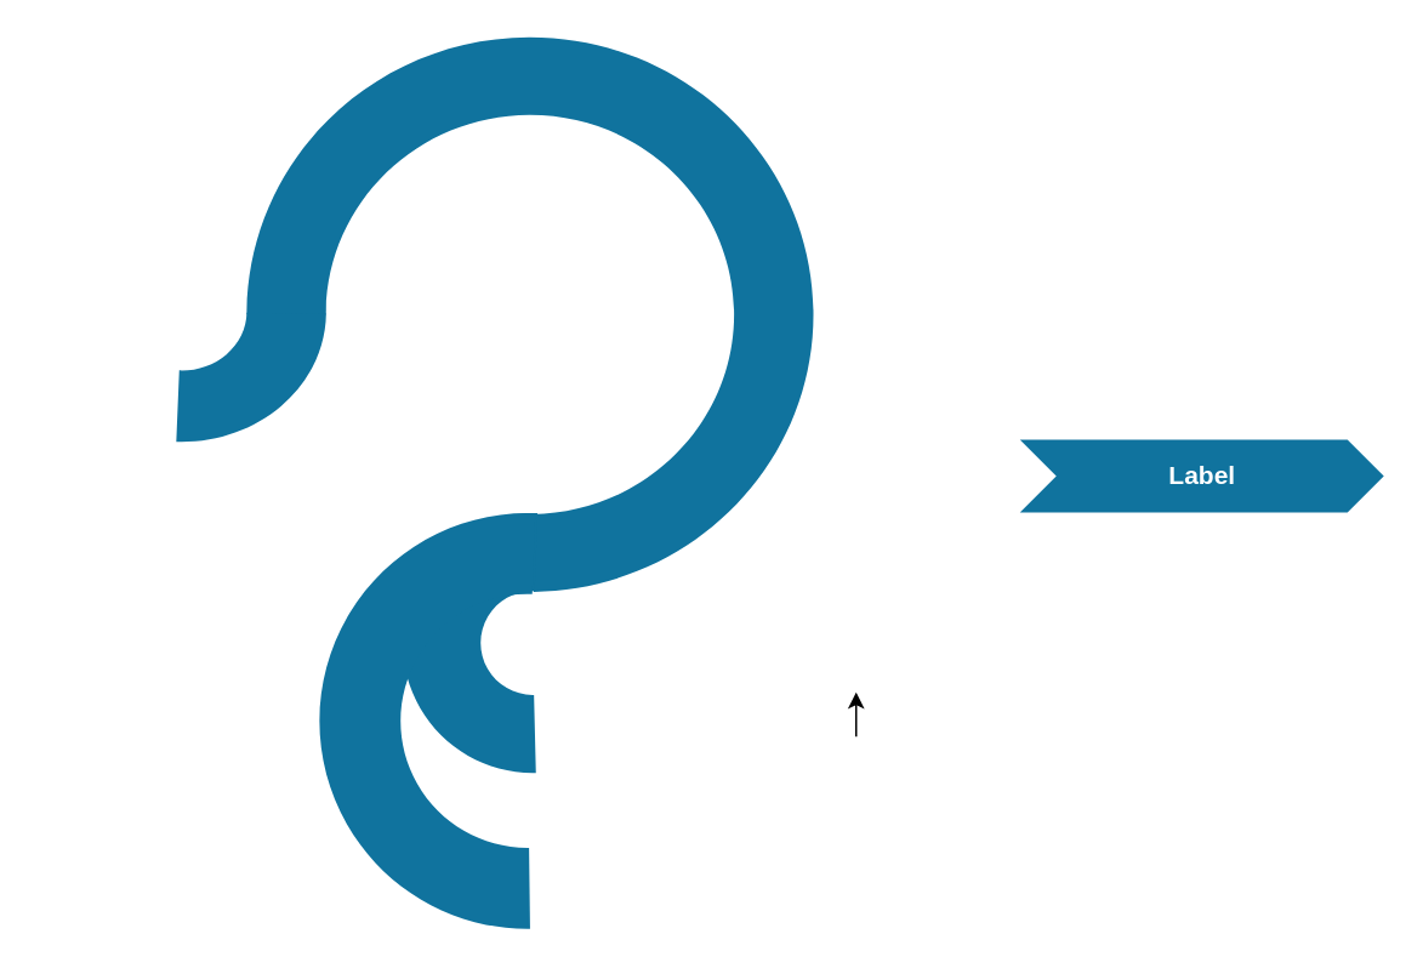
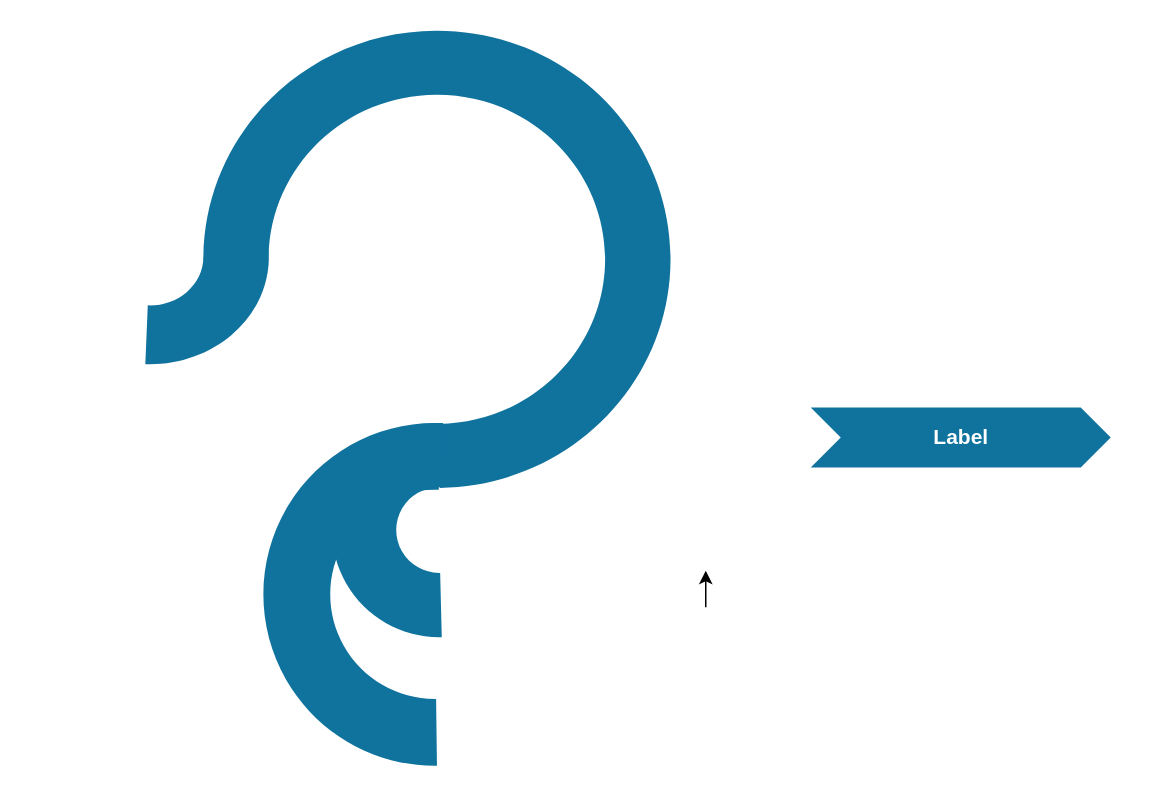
- <mxCell id="2" value="Label" style="html=1;shape=mxgraph.infographic.ribbonSimple;notch1=20;notch2=20;fillColor=#10739E;strokeColor=none;align=center;verticalAlign=middle;fontColor=#ffffff;fontSize=14;fontStyle=1;" vertex="1" parent="1"><mxGeometry x="560" y="241.22" width="200" height="40" as="geometry" /></mxCell>
+ <mxCell id="2" value="Label" style="html=1;shape=mxgraph.infographic.ribbonSimple;notch1=20;notch2=20;fillColor=#10739E;strokeColor=none;align=center;verticalAlign=middle;fontColor=#ffffff;fontSize=14;fontStyle=1;" vertex="1" parent="1"><mxGeometry x="540" y="271.22" width="200" height="40" as="geometry" /></mxCell>
